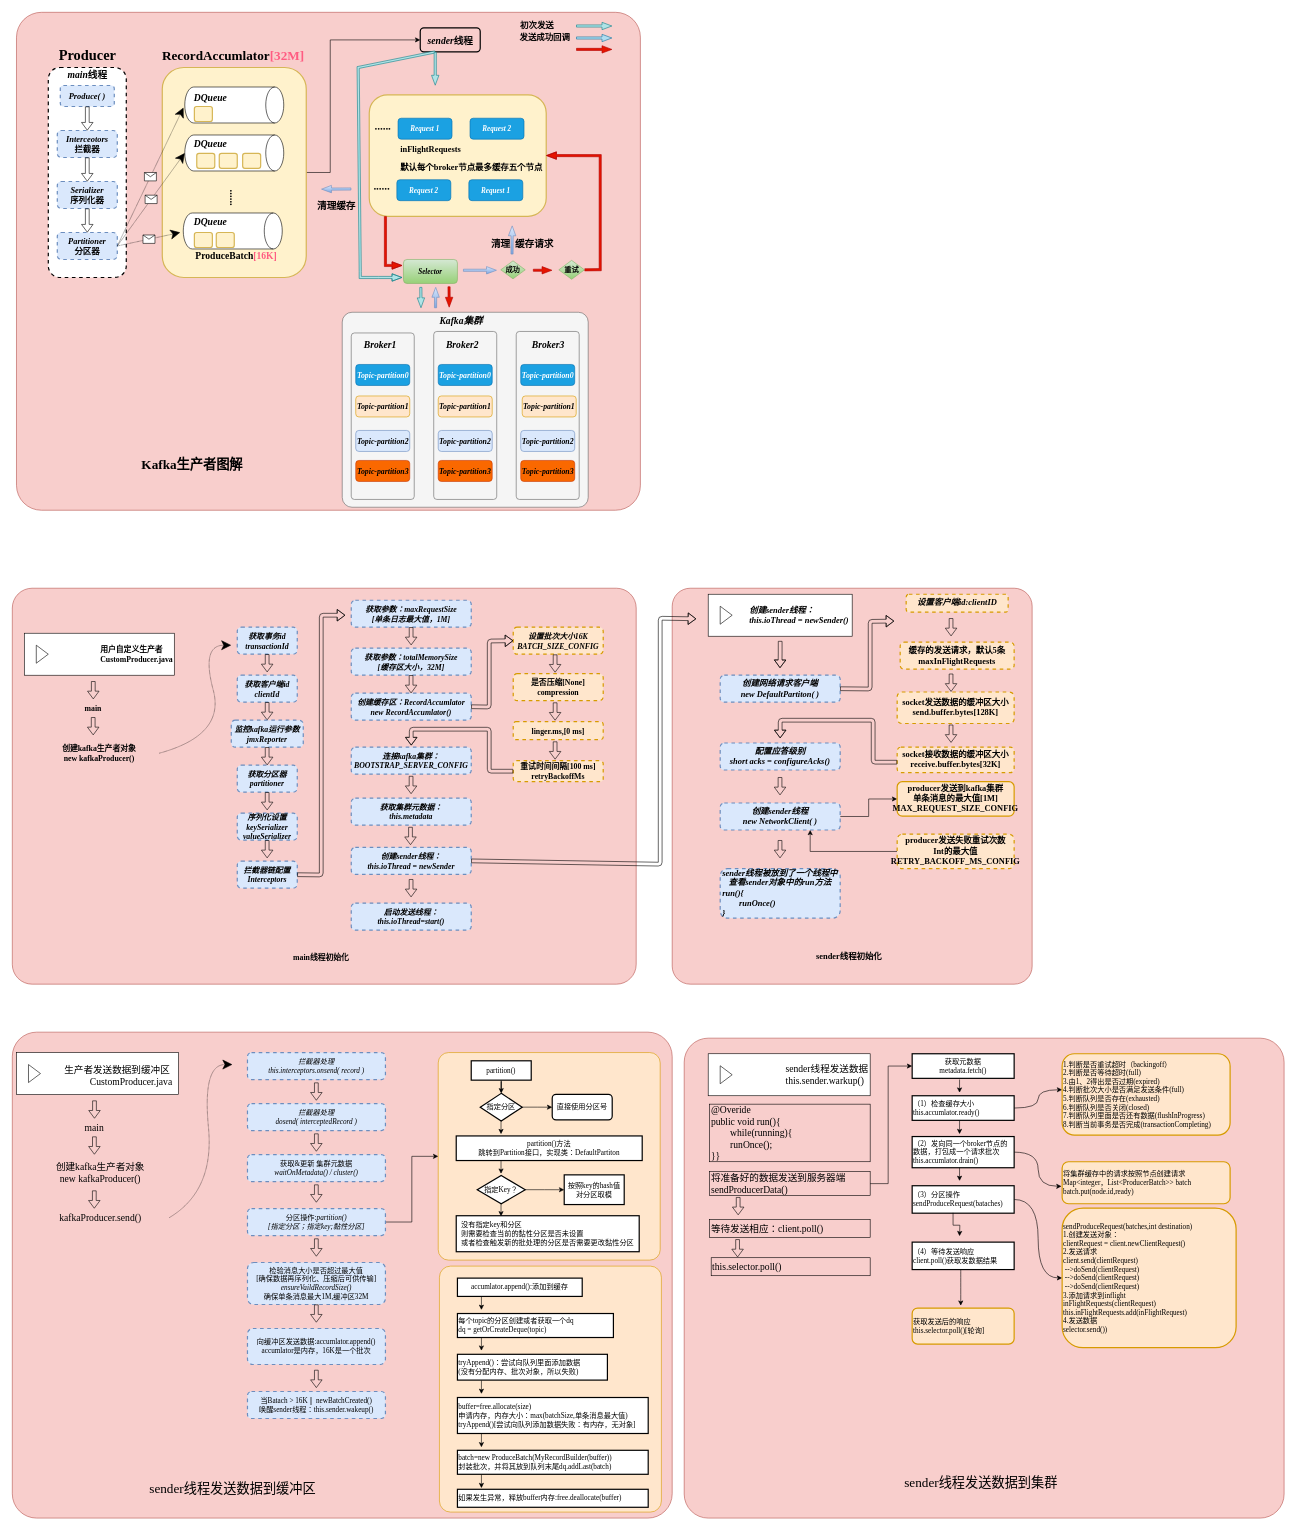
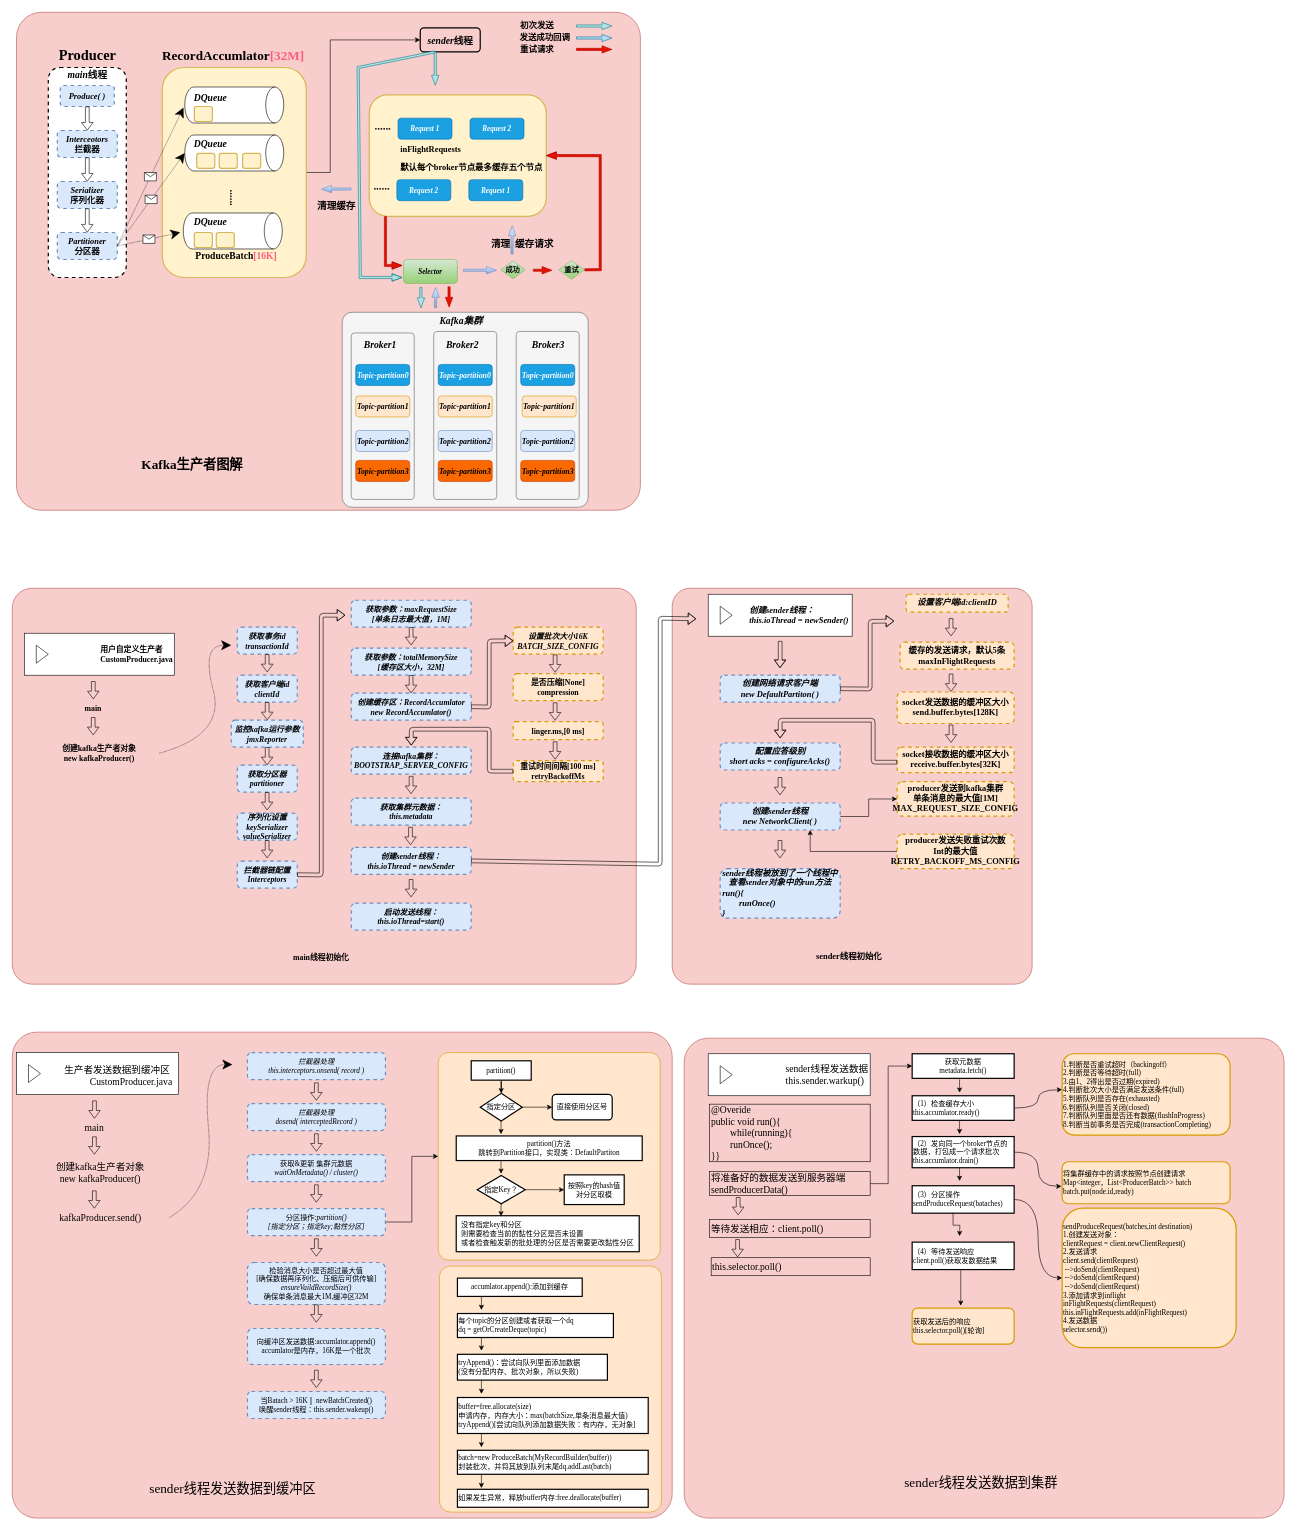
+ <mxCell id="233" value="重试请求" style="text;html=1;strokeColor=none;fillColor=none;align=center;verticalAlign=middle;whiteSpace=wrap;rounded=0;strokeWidth=1;fontFamily=楷体;fontSize=14;fontStyle=1" parent="1" vertex="1"><mxGeometry x="855" y="72" width="80" height="20" as="geometry" /></mxCell>
- <mxCell id="97" value="producer发送到kafka集群&lt;br style=&quot;font-size: 14px;&quot;&gt;单条消息的最大值[1M]&lt;br style=&quot;font-size: 14px;&quot;&gt;MAX_REQUEST_SIZE_CONFIG" style="rounded=1;whiteSpace=wrap;html=1;dashed=0;strokeWidth=2;fillColor=#ffe6cc;strokeColor=#d79b00;fontFamily=楷体;fontStyle=1;fontSize=14;" parent="1" vertex="1"><mxGeometry x="1495" y="1302.5" width="195" height="57.5" as="geometry" /></mxCell>
+ <mxCell id="97" value="producer发送到kafka集群&lt;br style=&quot;font-size: 14px;&quot;&gt;单条消息的最大值[1M]&lt;br style=&quot;font-size: 14px;&quot;&gt;MAX_REQUEST_SIZE_CONFIG" style="rounded=1;whiteSpace=wrap;html=1;dashed=1;strokeWidth=2;fillColor=#ffe6cc;strokeColor=#d79b00;fontFamily=楷体;fontStyle=1;fontSize=14;" parent="1" vertex="1"><mxGeometry x="1495" y="1302.5" width="195" height="57.5" as="geometry" /></mxCell>
